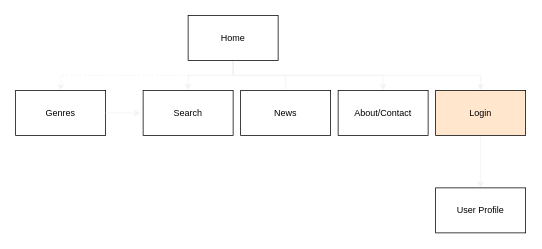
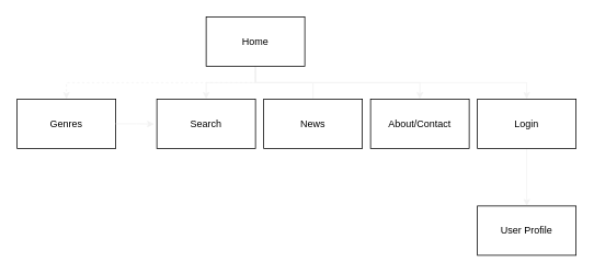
- <mxCell id="14" value="Login" style="whiteSpace=wrap;html=1;fillColor=#ffe6cc;" parent="1" vertex="1"><mxGeometry x="580" y="120" width="120" height="60" as="geometry" /></mxCell>
+ <mxCell id="14" value="Login" style="whiteSpace=wrap;html=1;" parent="1" vertex="1"><mxGeometry x="580" y="120" width="120" height="60" as="geometry" /></mxCell>
